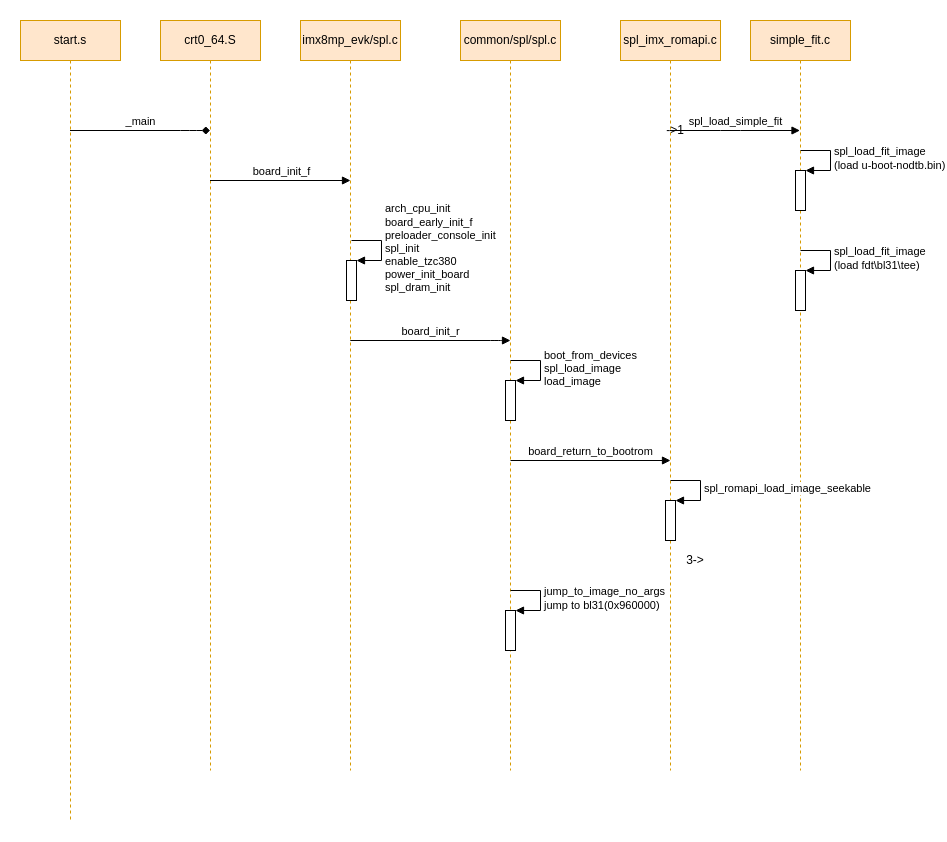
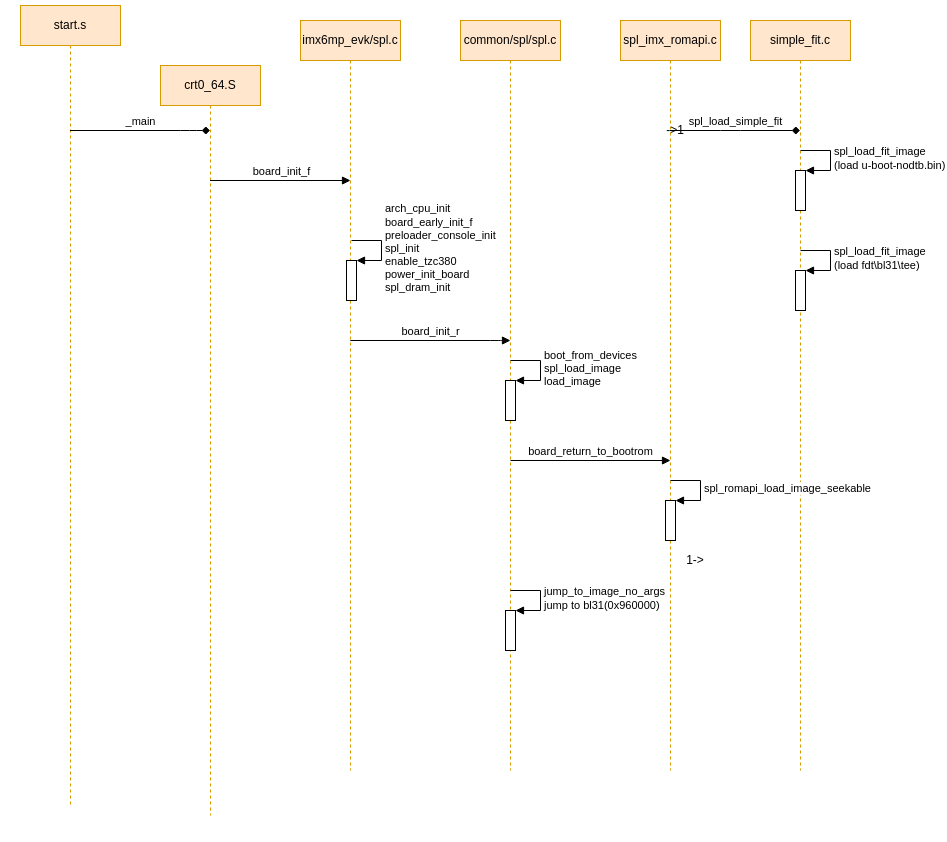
- <mxCell id="5" value="imx8mp_evk/spl.c" style="shape=umlLifeline;perimeter=lifelinePerimeter;whiteSpace=wrap;html=1;container=1;collapsible=0;recursiveResize=0;outlineConnect=0;fillColor=#ffe6cc;strokeColor=#d79b00;" parent="1" vertex="1"><mxGeometry x="300" y="20" width="100" height="750" as="geometry" /></mxCell>
+ <mxCell id="5" value="imx6mp_evk/spl.c" style="shape=umlLifeline;perimeter=lifelinePerimeter;whiteSpace=wrap;html=1;container=1;collapsible=0;recursiveResize=0;outlineConnect=0;fillColor=#ffe6cc;strokeColor=#d79b00;" parent="1" vertex="1"><mxGeometry x="300" y="20" width="100" height="750" as="geometry" /></mxCell>
- <mxCell id="18" value="spl_load_simple_fit" style="html=1;verticalAlign=bottom;endArrow=block;" parent="1" source="13" target="15" edge="1"><mxGeometry width="80" relative="1" as="geometry"><mxPoint x="700" y="590" as="sourcePoint" /><mxPoint x="780" y="590" as="targetPoint" /><Array as="points"><mxPoint x="730" y="130" /></Array></mxGeometry></mxCell>
+ <mxCell id="18" value="spl_load_simple_fit" style="html=1;verticalAlign=bottom;endArrow=diamond;" parent="1" source="13" target="15" edge="1"><mxGeometry width="80" relative="1" as="geometry"><mxPoint x="700" y="590" as="sourcePoint" /><mxPoint x="780" y="590" as="targetPoint" /><Array as="points"><mxPoint x="730" y="130" /></Array></mxGeometry></mxCell>
- <mxCell id="3" value="crt0_64.S" style="shape=umlLifeline;perimeter=lifelinePerimeter;whiteSpace=wrap;html=1;container=1;collapsible=0;recursiveResize=0;outlineConnect=0;fillColor=#ffe6cc;strokeColor=#d79b00;" parent="1" vertex="1"><mxGeometry x="160" y="20" width="100" height="750" as="geometry" /></mxCell>
+ <mxCell id="3" value="crt0_64.S" style="shape=umlLifeline;perimeter=lifelinePerimeter;whiteSpace=wrap;html=1;container=1;collapsible=0;recursiveResize=0;outlineConnect=0;fillColor=#ffe6cc;strokeColor=#d79b00;" parent="1" vertex="1"><mxGeometry x="160" y="65" width="100" height="750" as="geometry" /></mxCell>
- <mxCell id="2" value="start.s" style="shape=umlLifeline;perimeter=lifelinePerimeter;whiteSpace=wrap;html=1;container=1;collapsible=0;recursiveResize=0;outlineConnect=0;fillColor=#ffe6cc;strokeColor=#d79b00;" parent="1" vertex="1"><mxGeometry x="20" y="20" width="100" height="800" as="geometry" /></mxCell>
+ <mxCell id="2" value="start.s" style="shape=umlLifeline;perimeter=lifelinePerimeter;whiteSpace=wrap;html=1;container=1;collapsible=0;recursiveResize=0;outlineConnect=0;fillColor=#ffe6cc;strokeColor=#d79b00;" parent="1" vertex="1"><mxGeometry x="20" y="5" width="100" height="800" as="geometry" /></mxCell>
- <mxCell id="20" value="3-&amp;gt;" style="text;html=1;strokeColor=none;fillColor=none;align=center;verticalAlign=middle;whiteSpace=wrap;rounded=0;" parent="1" vertex="1"><mxGeometry x="675" y="550" width="40" height="20" as="geometry" /></mxCell>
+ <mxCell id="20" value="1-&amp;gt;" style="text;html=1;strokeColor=none;fillColor=none;align=center;verticalAlign=middle;whiteSpace=wrap;rounded=0;" parent="1" vertex="1"><mxGeometry x="675" y="550" width="40" height="20" as="geometry" /></mxCell>
